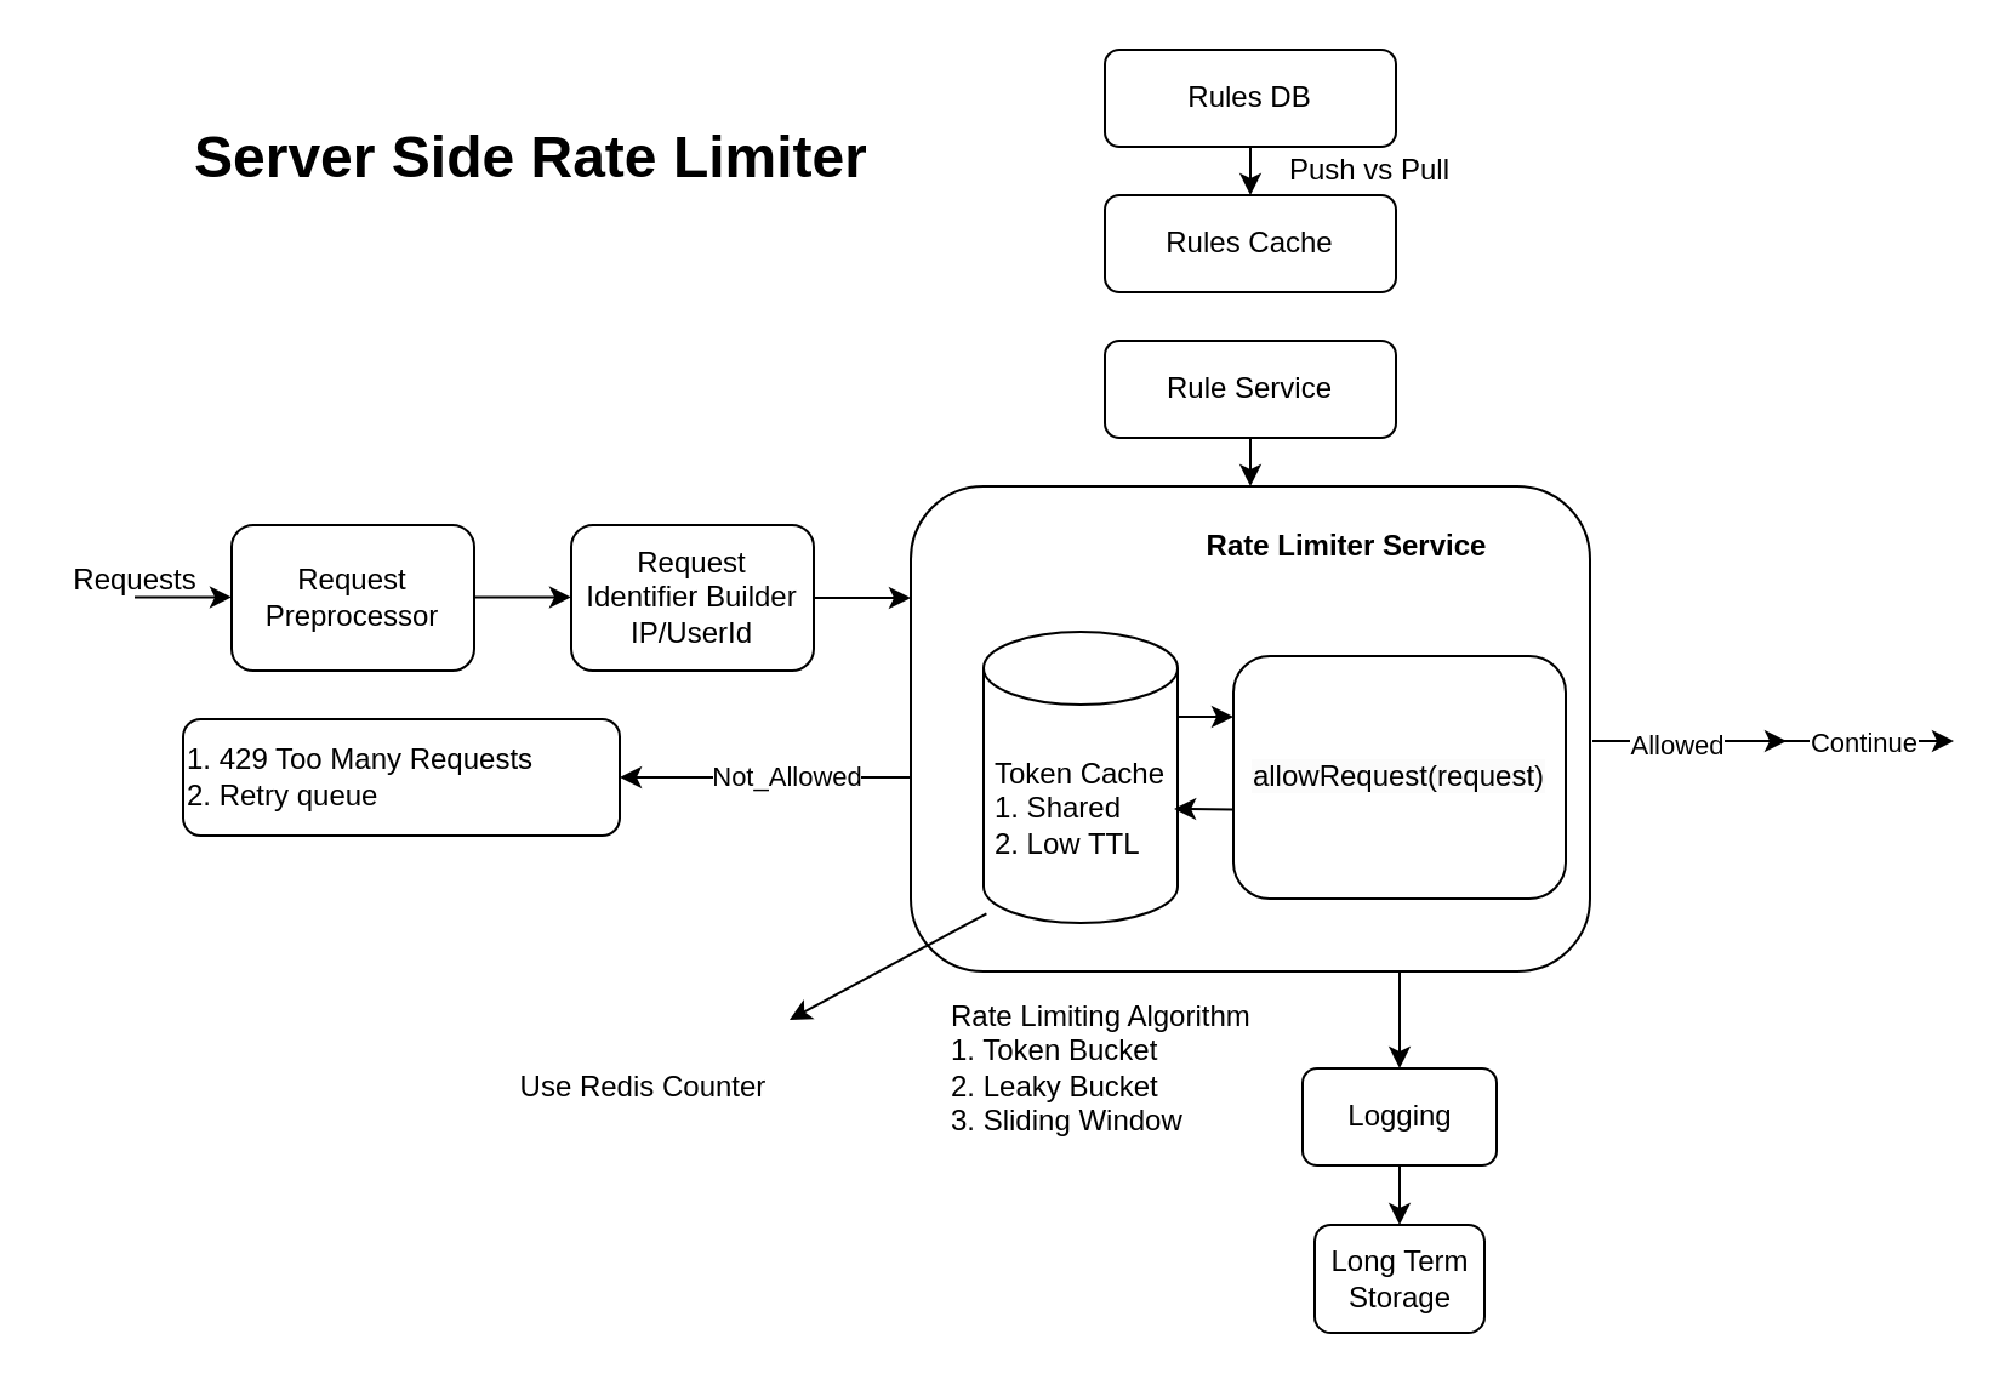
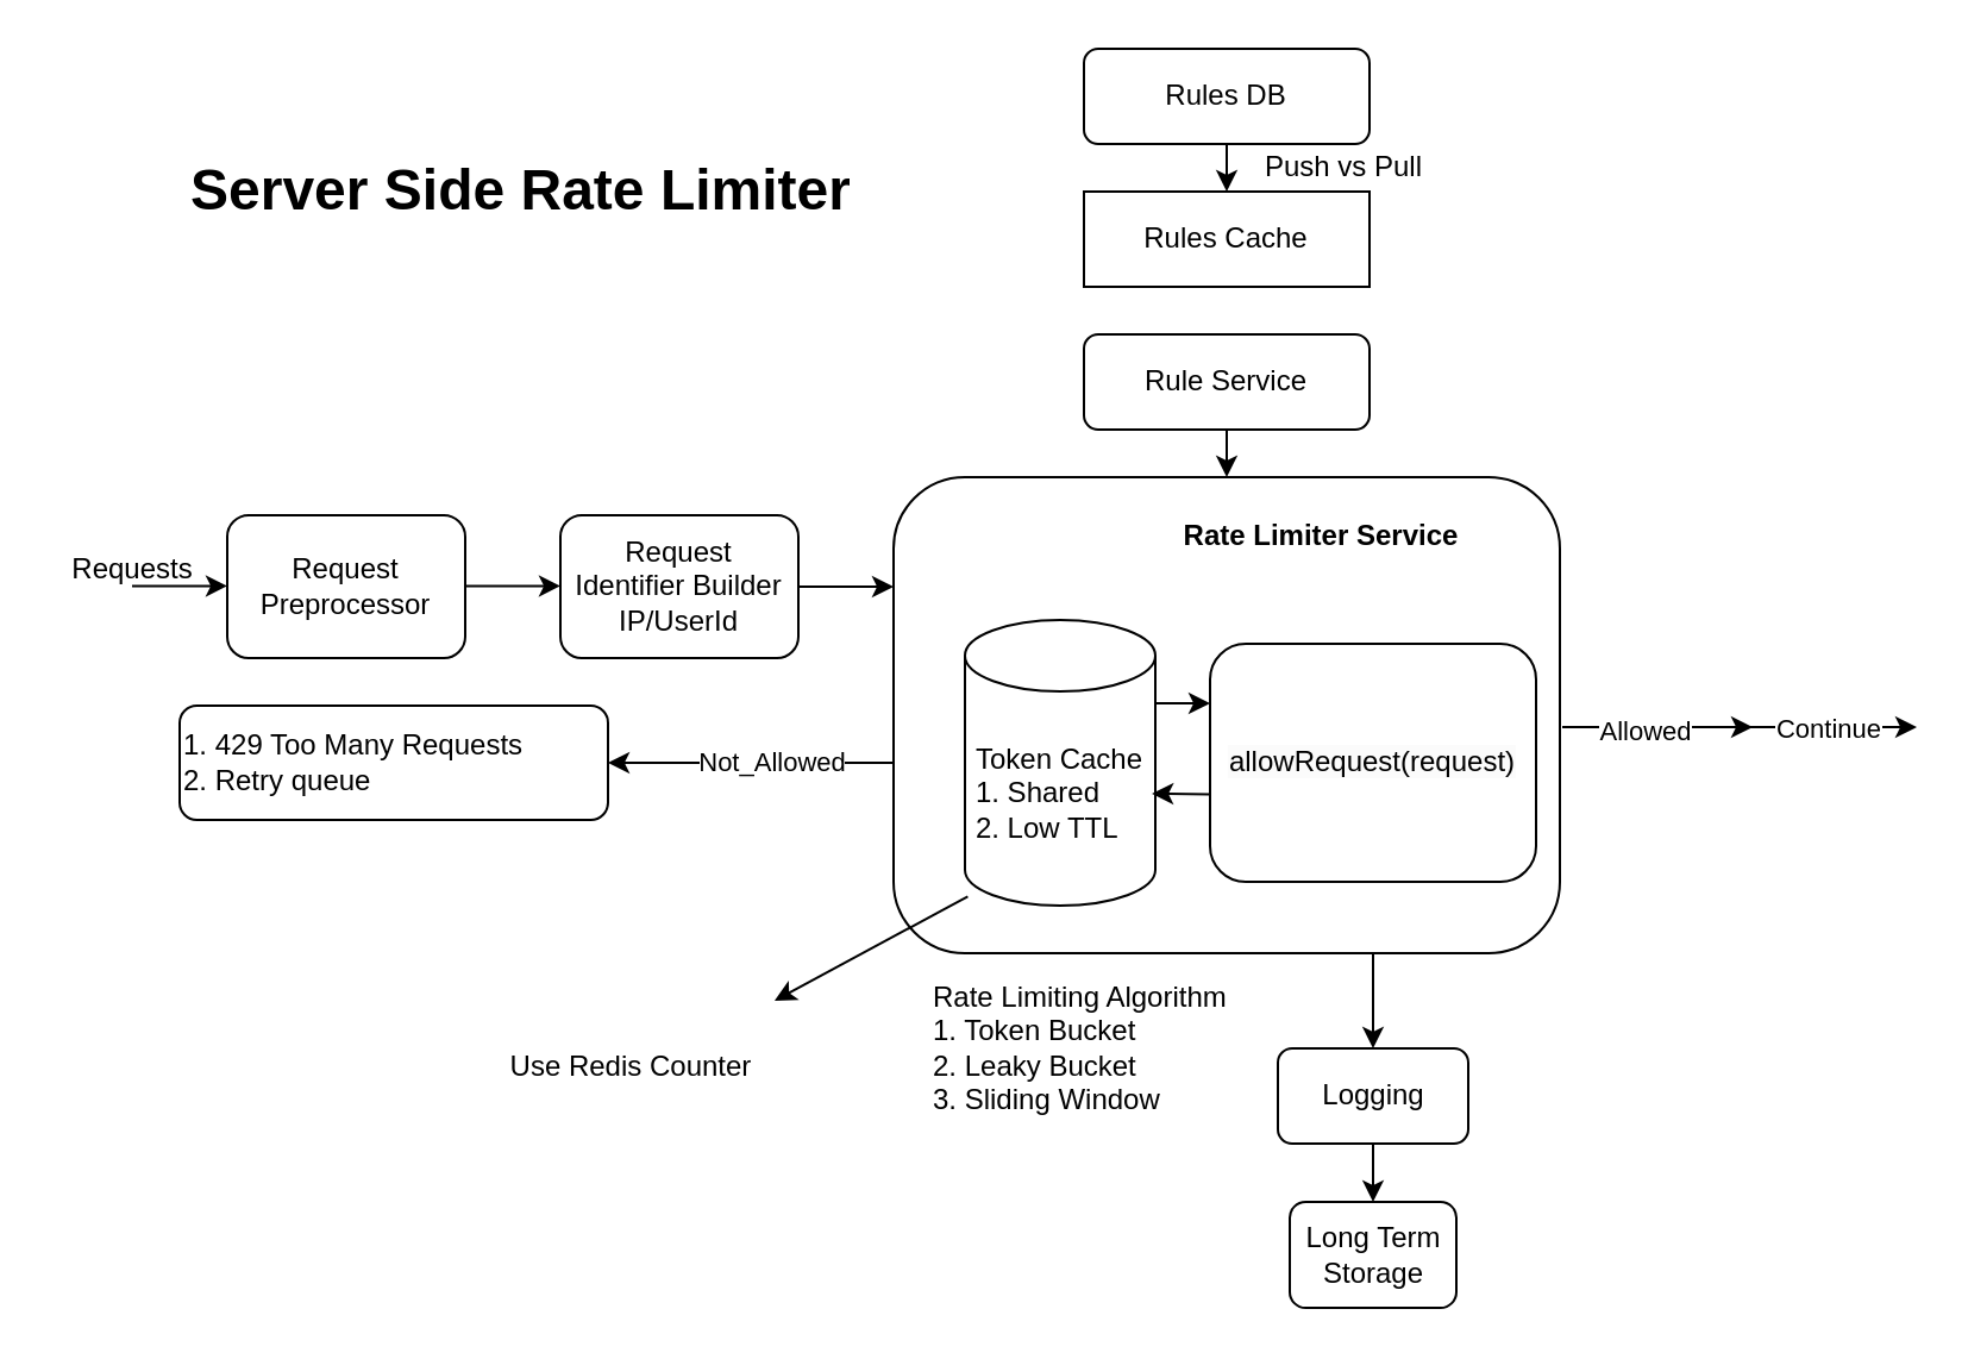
- <mxCell id="2" value="&lt;h1&gt;Server Side Rate Limiter&lt;/h1&gt;" style="text;html=1;strokeColor=none;fillColor=none;spacing=5;spacingTop=-20;whiteSpace=wrap;overflow=hidden;rounded=0;" parent="1" vertex="1"><mxGeometry x="75" y="45" width="300" height="70" as="geometry" /></mxCell>
+ <mxCell id="2" value="&lt;h1&gt;Server Side Rate Limiter&lt;/h1&gt;" style="text;html=1;strokeColor=none;fillColor=none;spacing=5;spacingTop=-20;whiteSpace=wrap;overflow=hidden;rounded=0;" parent="1" vertex="1"><mxGeometry x="75" y="60" width="300" height="70" as="geometry" /></mxCell>
- <mxCell id="4" value="Rules Cache" style="rounded=1;whiteSpace=wrap;html=1;" parent="1" vertex="1"><mxGeometry x="455" y="80" width="120" height="40" as="geometry" /></mxCell>
+ <mxCell id="4" value="Rules Cache" style="whiteSpace=wrap;html=1;rounded=0;" parent="1" vertex="1"><mxGeometry x="455" y="80" width="120" height="40" as="geometry" /></mxCell>
